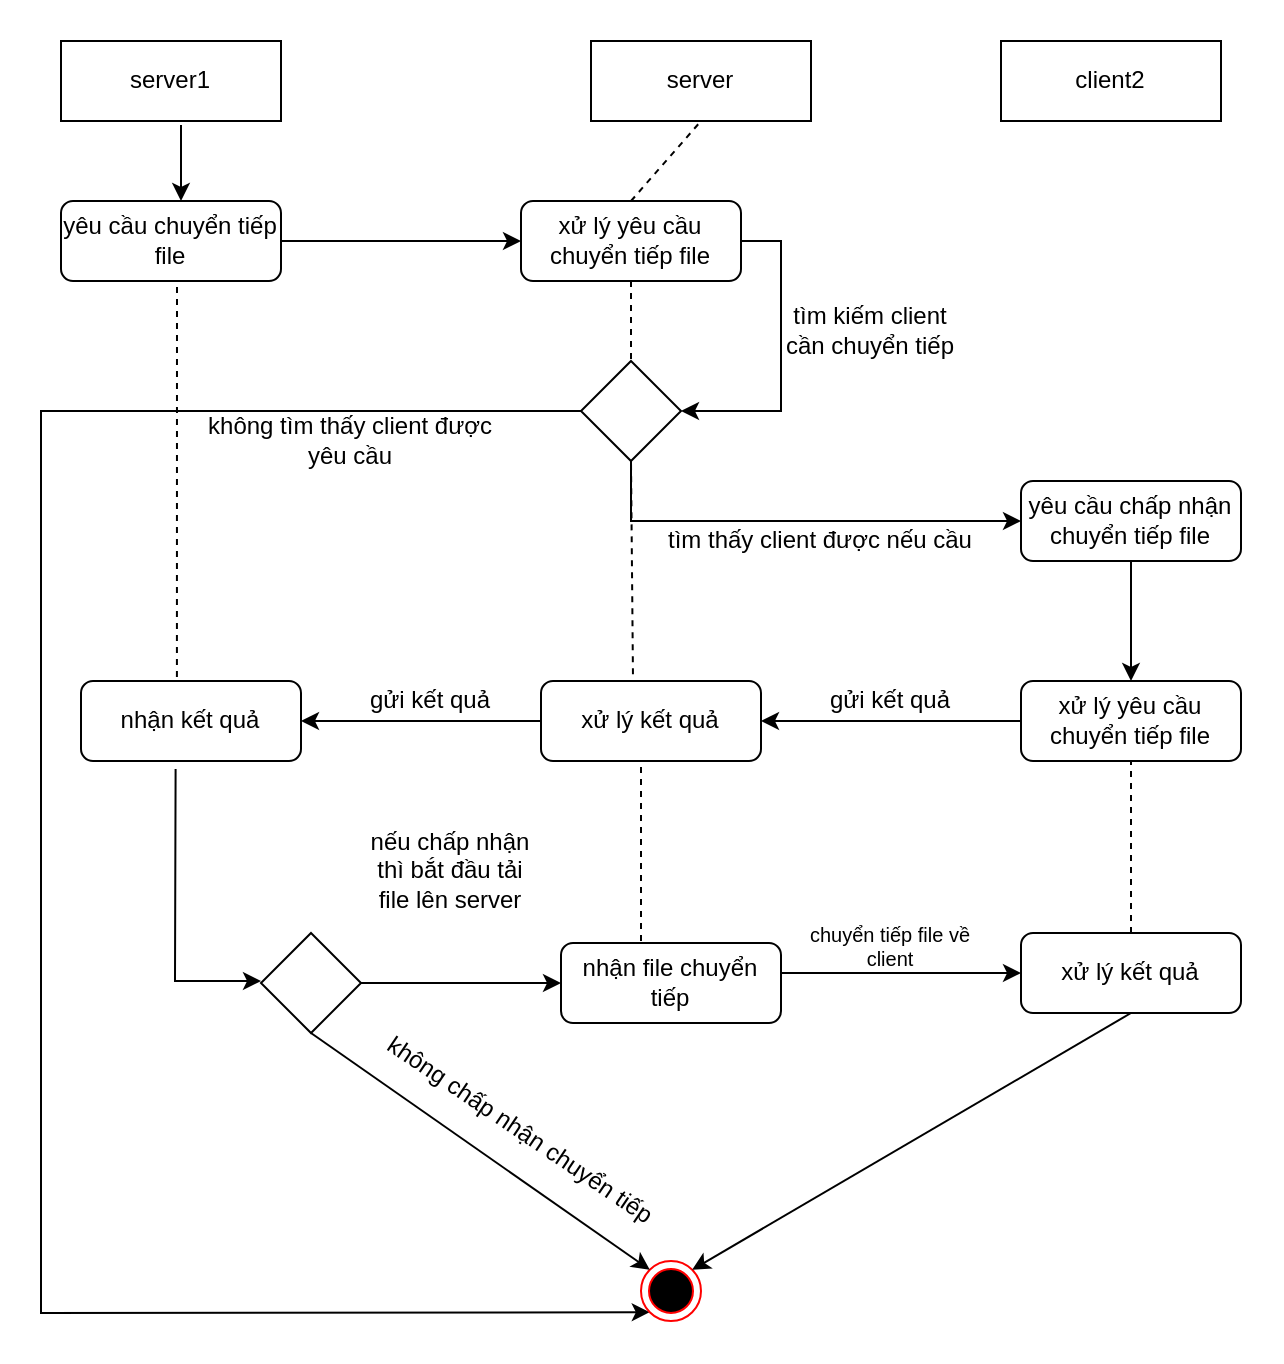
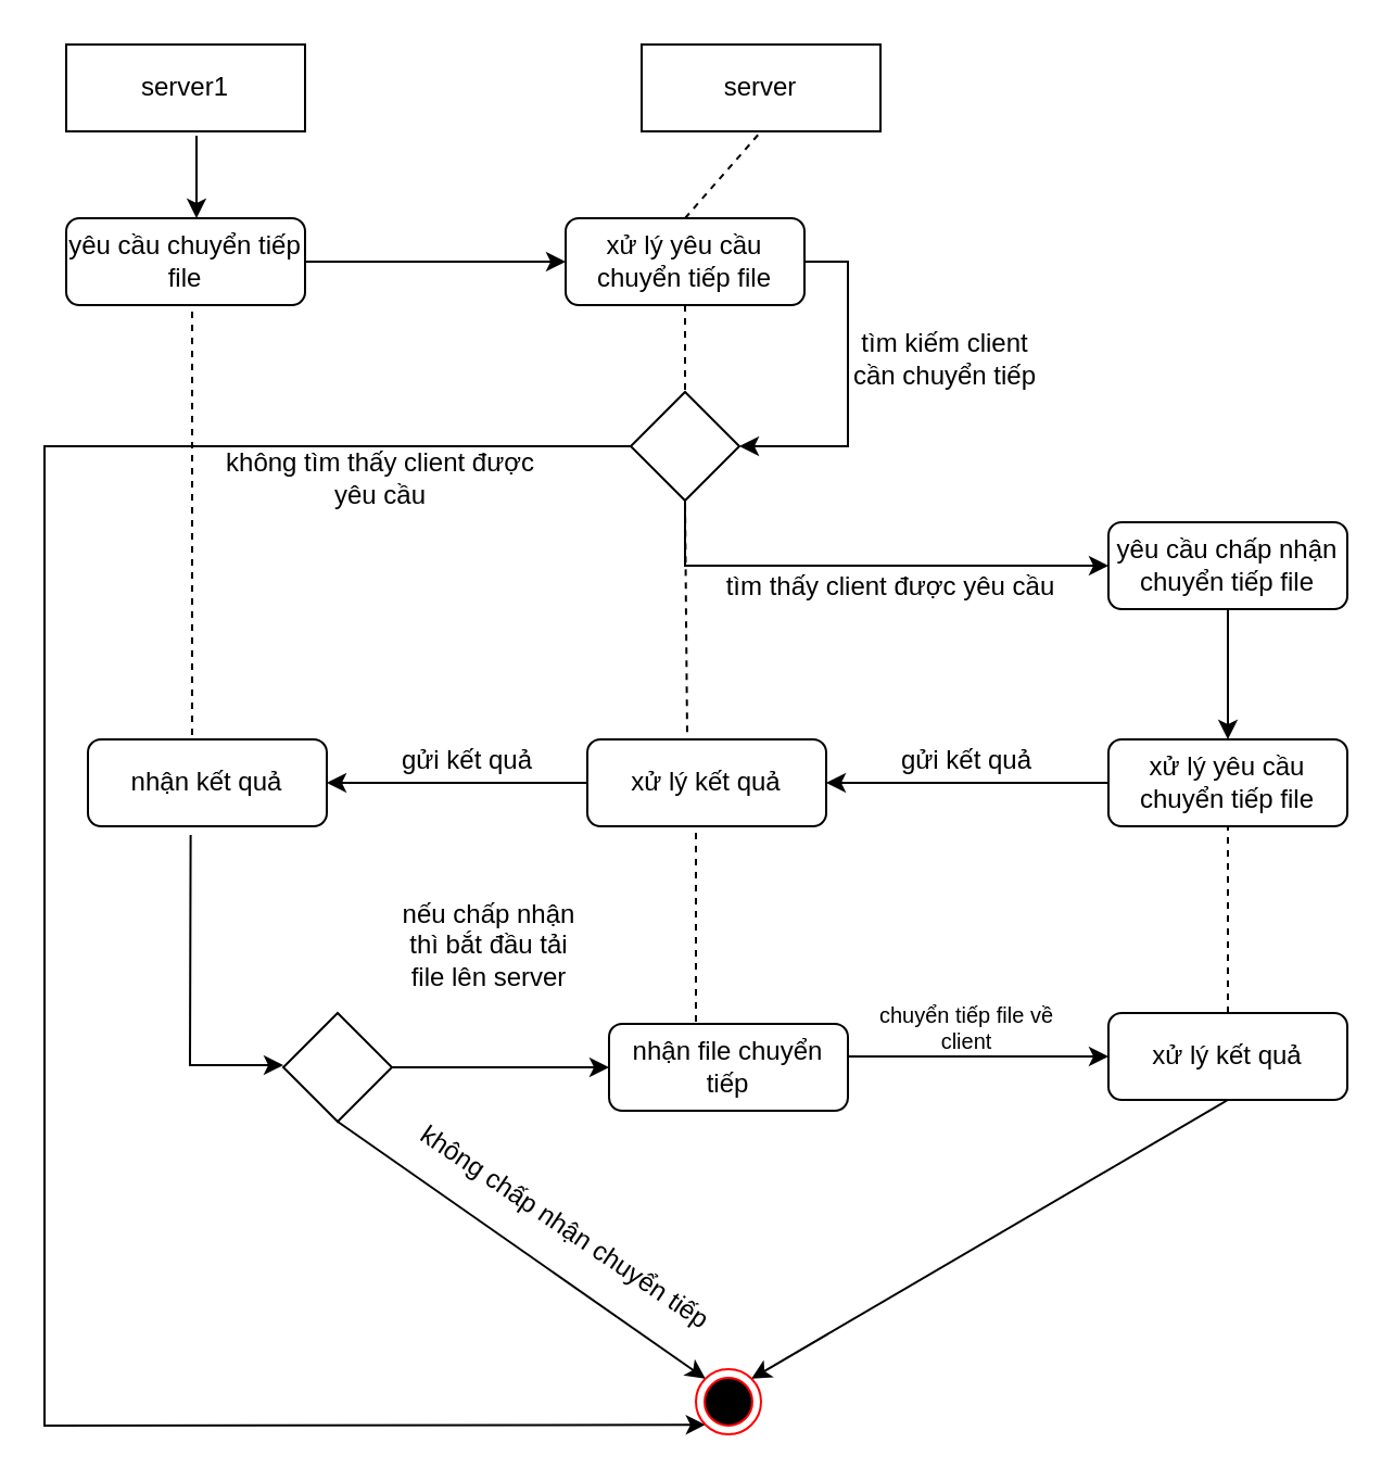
- <mxCell id="4" value="client2" style="rounded=0;whiteSpace=wrap;html=1;" parent="1" vertex="1"><mxGeometry x="500" y="20" width="110" height="40" as="geometry" /></mxCell>
- <mxCell id="26" value="tìm thấy client được nếu cầu" style="text;html=1;strokeColor=none;fillColor=none;align=center;verticalAlign=middle;whiteSpace=wrap;rounded=0;" parent="1" vertex="1"><mxGeometry x="330" y="260" width="160" height="20" as="geometry" /></mxCell>
+ <mxCell id="26" value="tìm thấy client được yêu cầu" style="text;html=1;strokeColor=none;fillColor=none;align=center;verticalAlign=middle;whiteSpace=wrap;rounded=0;" parent="1" vertex="1"><mxGeometry x="330" y="260" width="160" height="20" as="geometry" /></mxCell>
